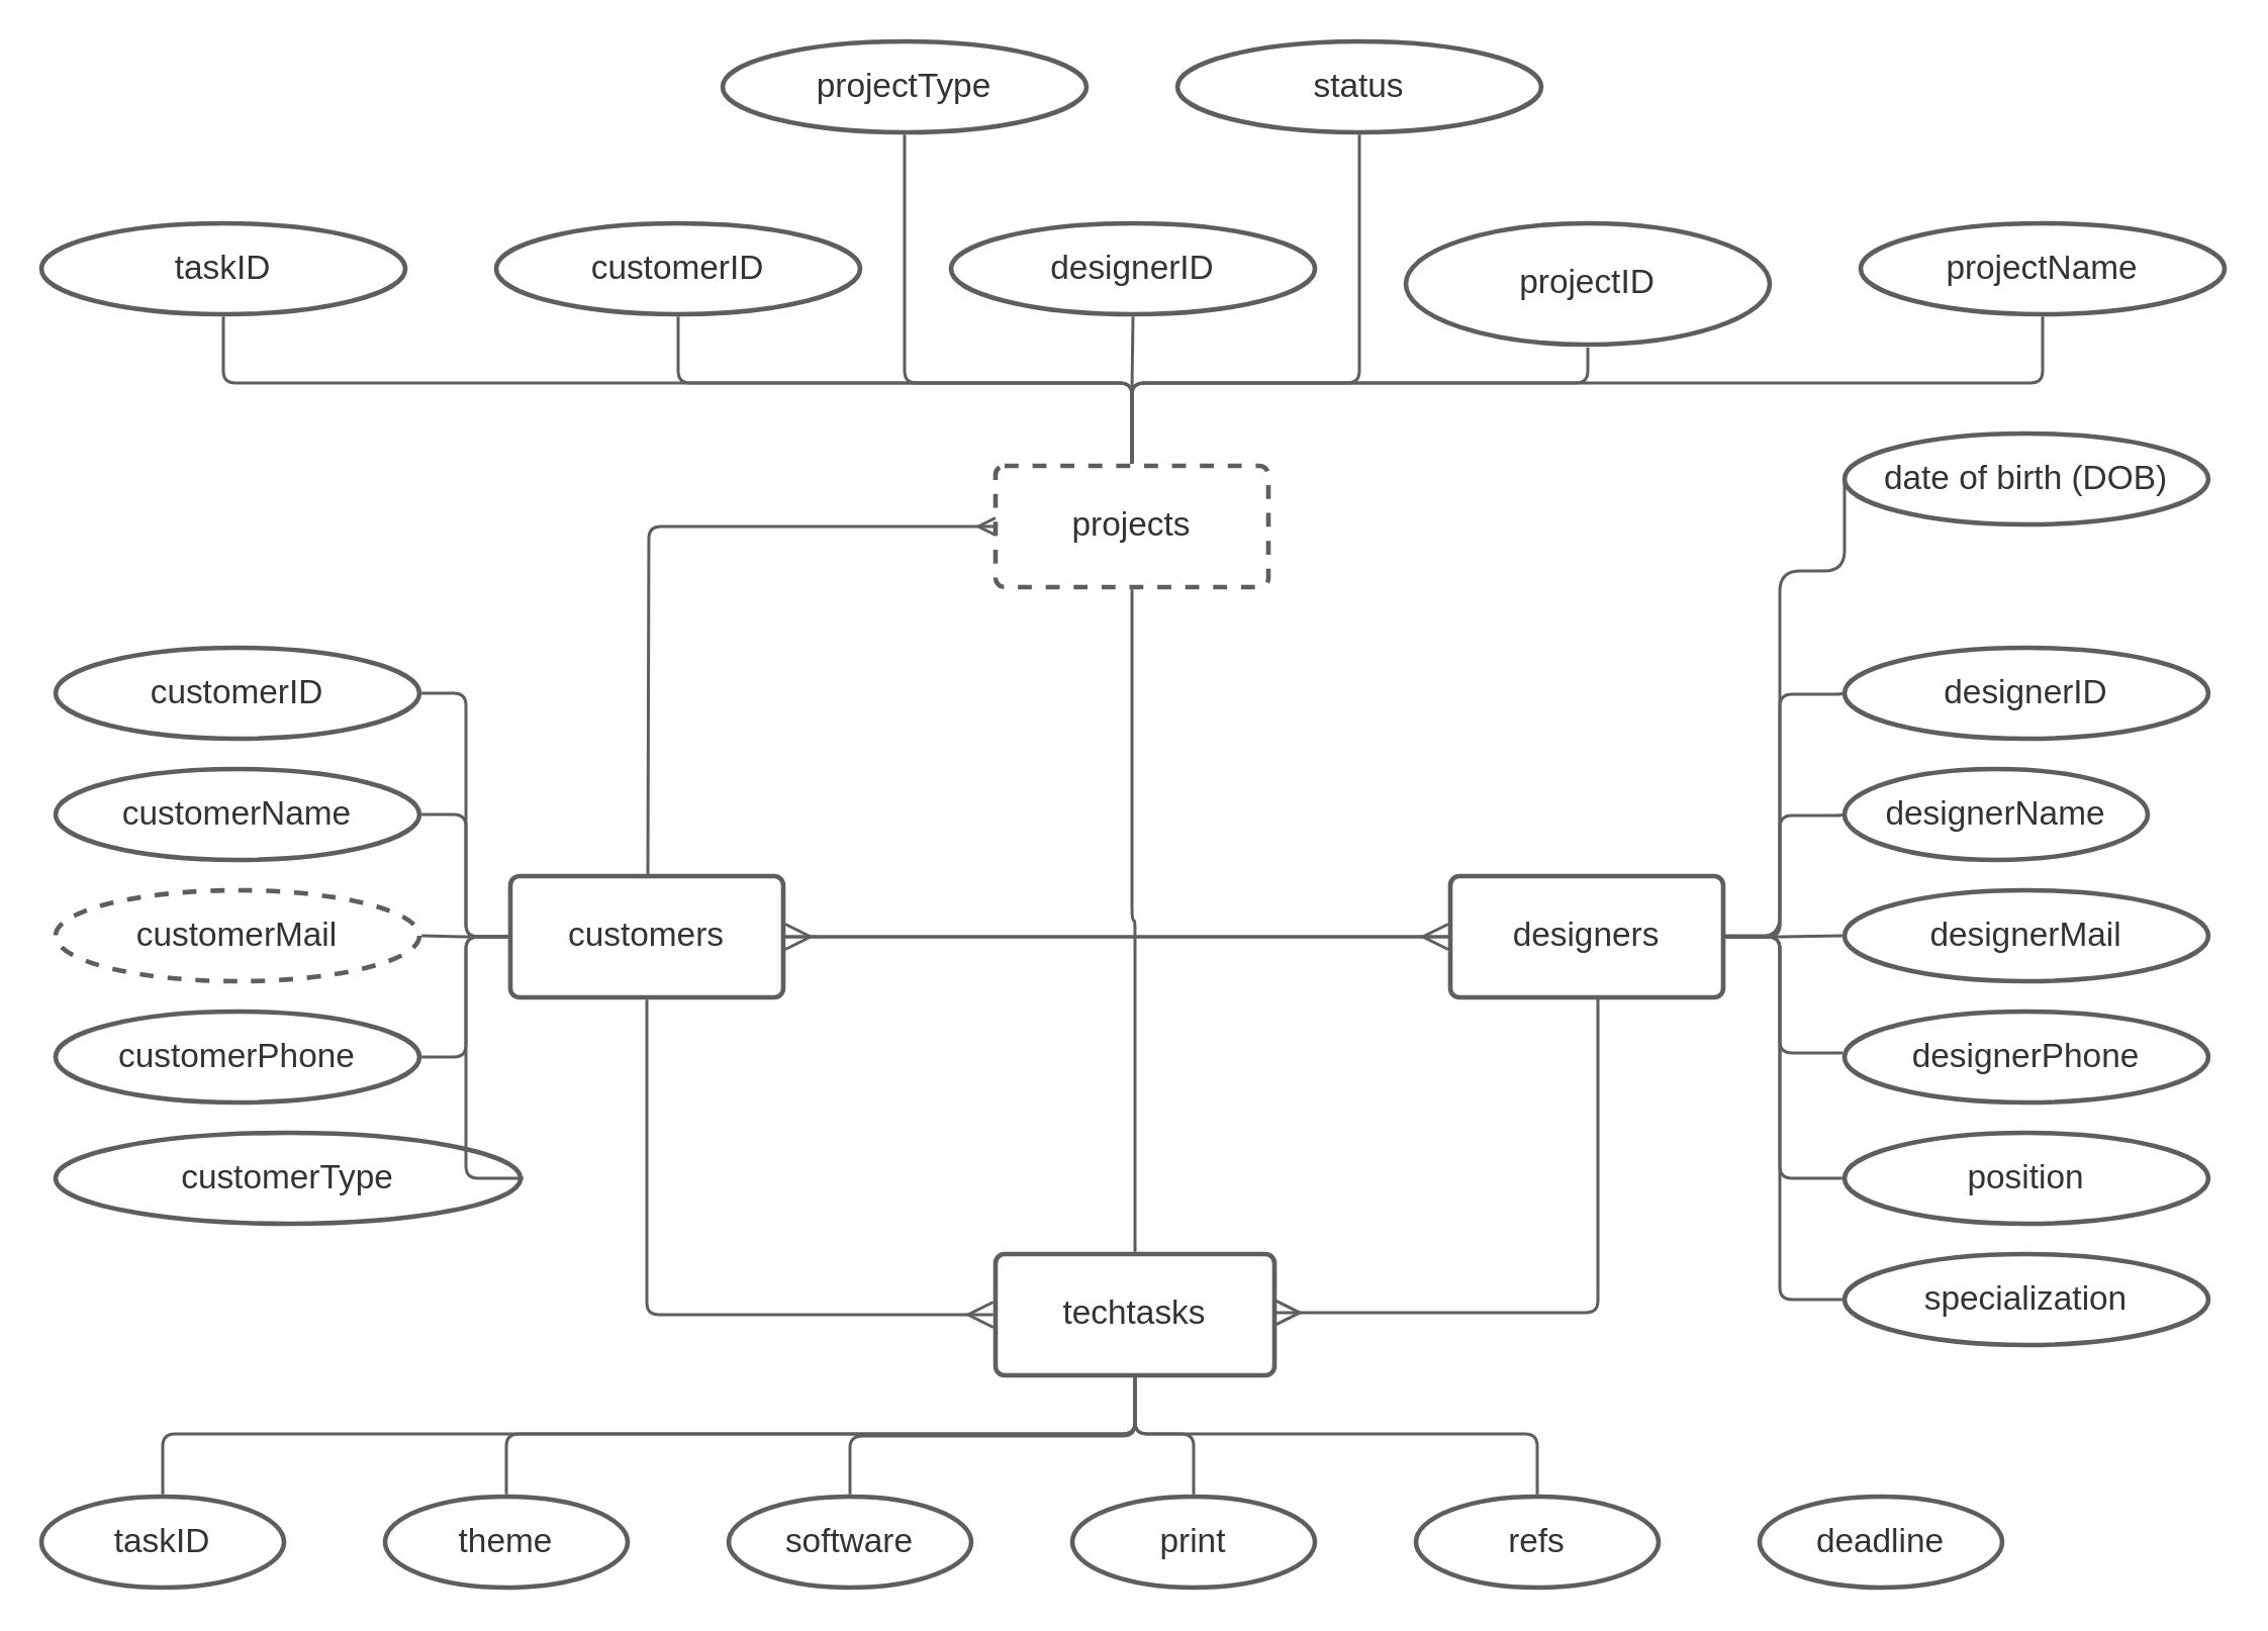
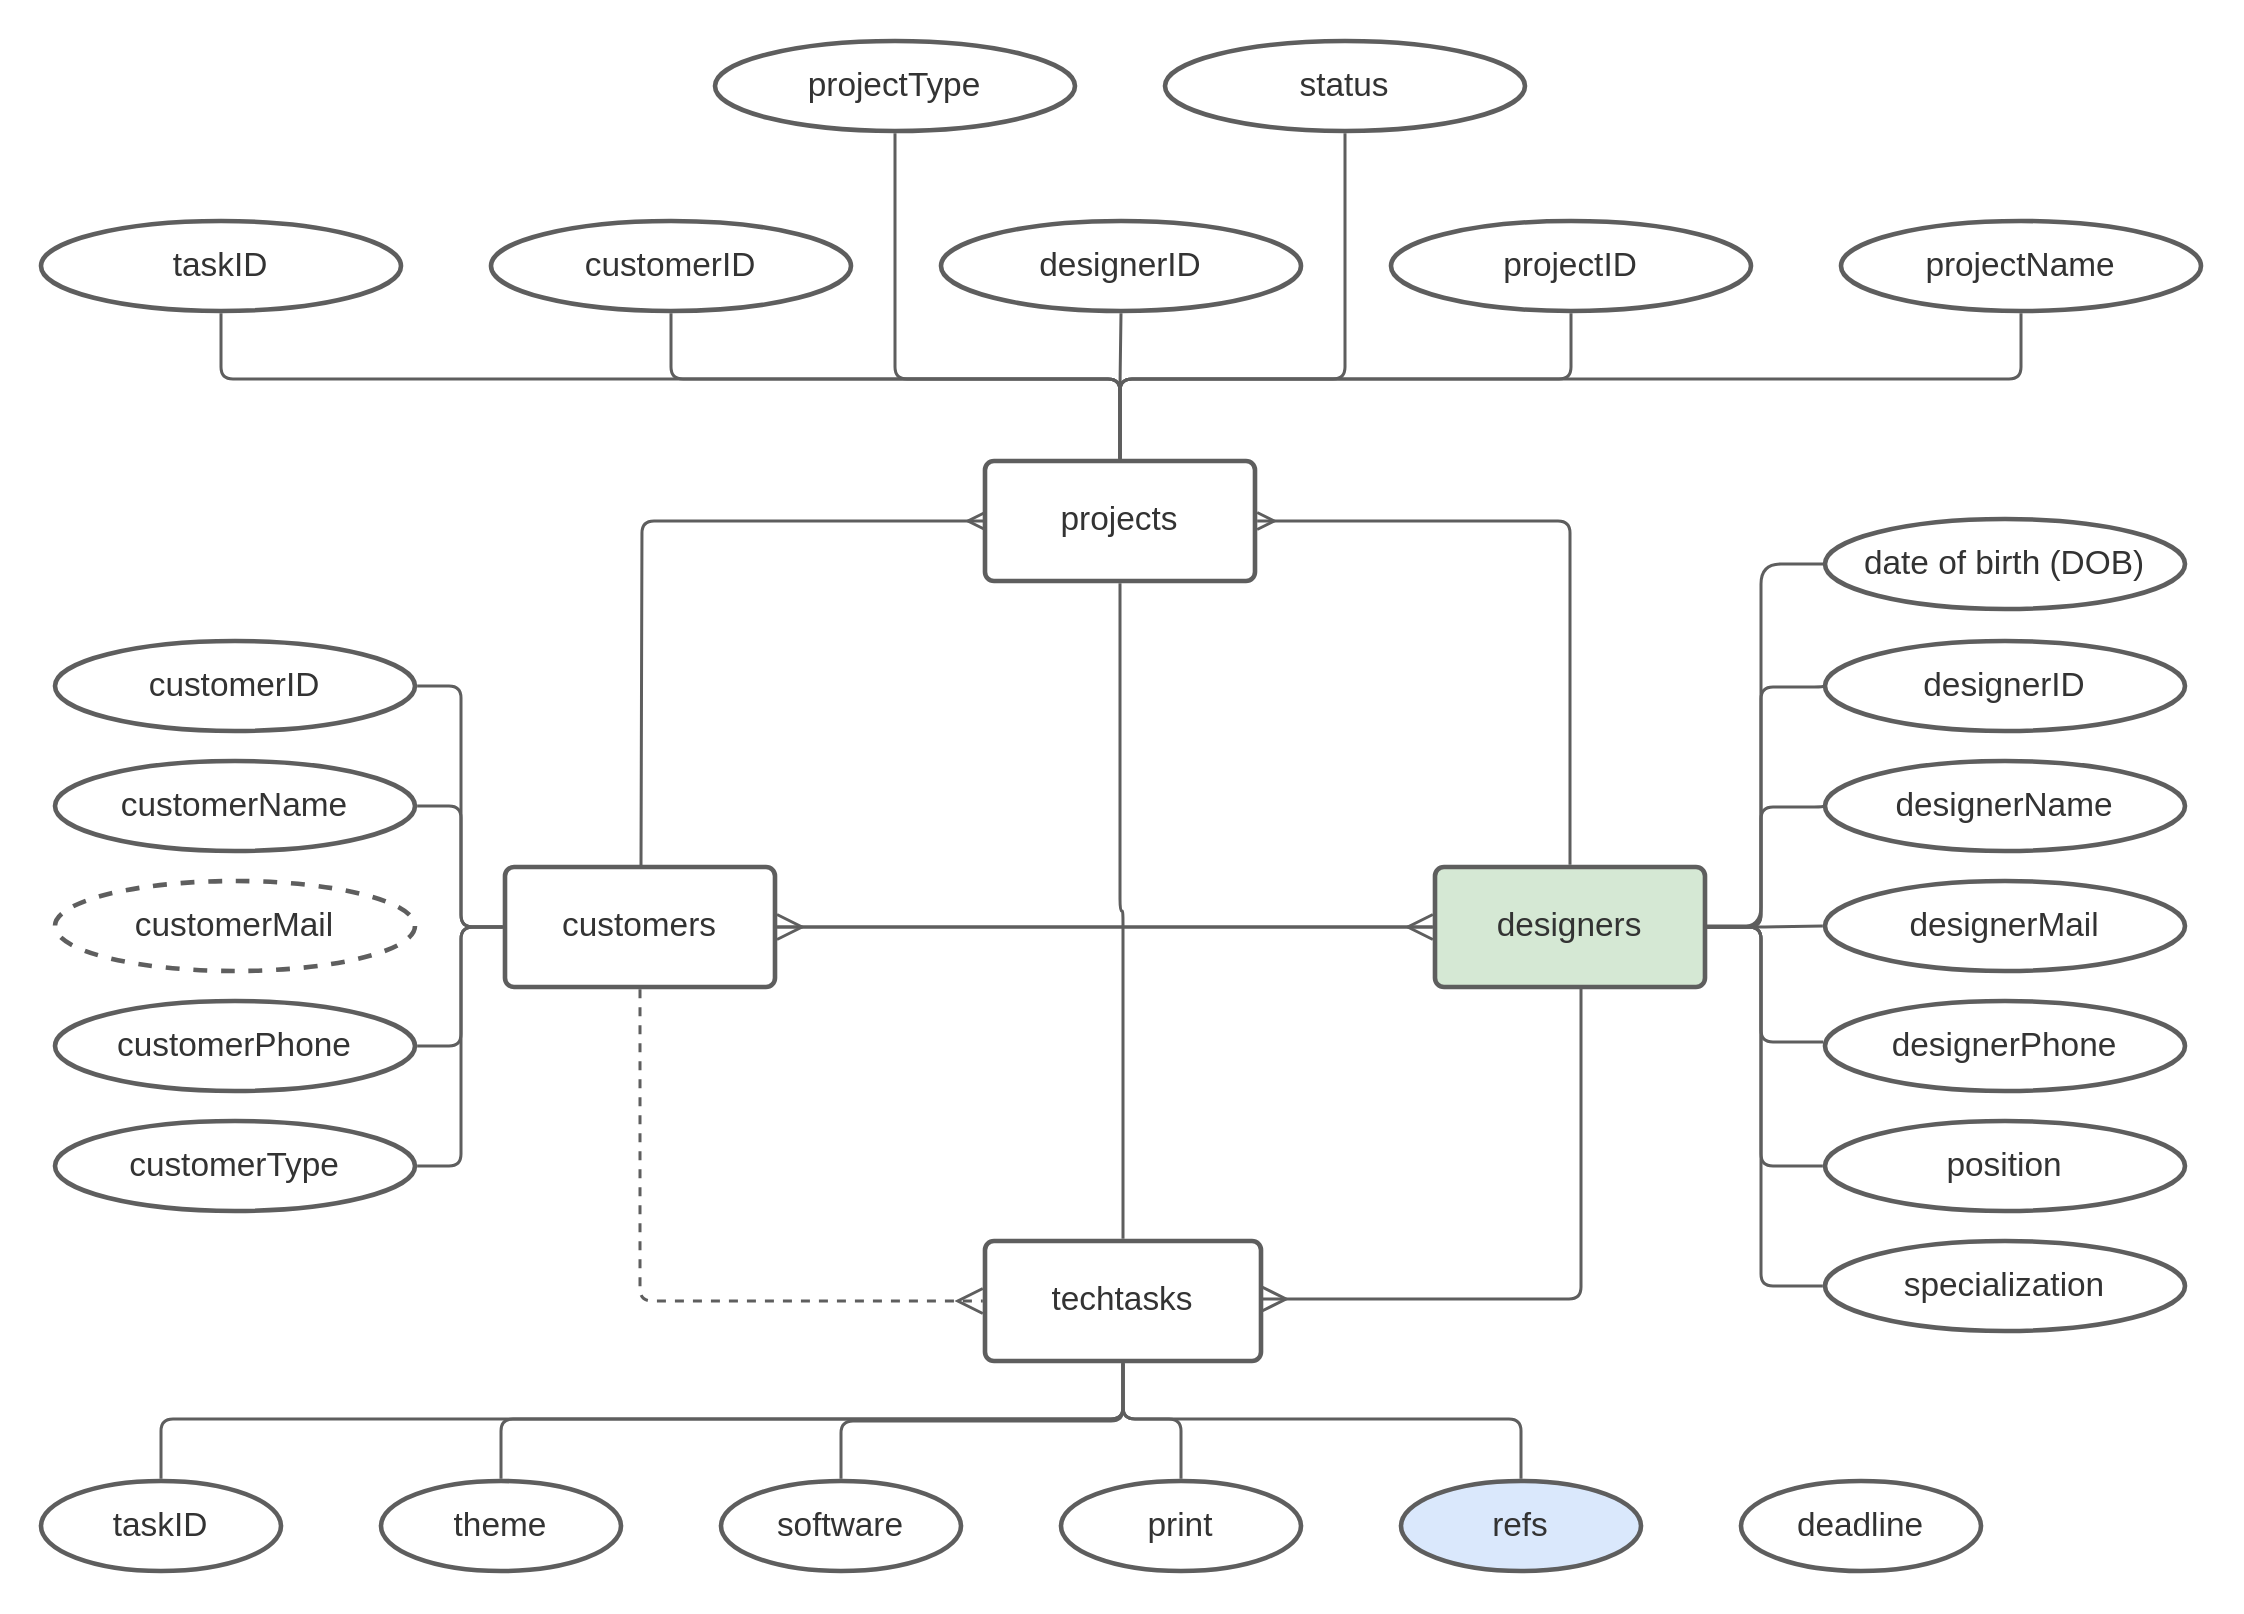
- <mxCell id="38" value="projectID" style="html=1;overflow=block;blockSpacing=1;whiteSpace=wrap;ellipse;whiteSpace=wrap;fontSize=16.7;fontColor=#333333;spacing=3.8;strokeColor=#5e5e5e;strokeOpacity=100;rounded=1;absoluteArcSize=1;arcSize=9;strokeWidth=2.3;" parent="1" vertex="1"><mxGeometry x="695" y="110" width="180" height="60" as="geometry" /></mxCell>
+ <mxCell id="38" value="projectID" style="html=1;overflow=block;blockSpacing=1;whiteSpace=wrap;ellipse;whiteSpace=wrap;fontSize=16.7;fontColor=#333333;spacing=3.8;strokeColor=#5e5e5e;strokeOpacity=100;rounded=1;absoluteArcSize=1;arcSize=9;strokeWidth=2.3;" parent="1" vertex="1"><mxGeometry x="695" y="110" width="180" height="45" as="geometry" /></mxCell>
- <mxCell id="60" value="date of birth (DOB)" style="html=1;overflow=block;blockSpacing=1;whiteSpace=wrap;ellipse;whiteSpace=wrap;fontSize=16.7;fontColor=#333333;spacing=3.8;strokeColor=#5e5e5e;strokeOpacity=100;rounded=1;absoluteArcSize=1;arcSize=9;strokeWidth=2.3;" parent="1" vertex="1"><mxGeometry x="912" y="214" width="180" height="45" as="geometry" /></mxCell>
+ <mxCell id="60" value="date of birth (DOB)" style="html=1;overflow=block;blockSpacing=1;whiteSpace=wrap;ellipse;whiteSpace=wrap;fontSize=16.7;fontColor=#333333;spacing=3.8;strokeColor=#5e5e5e;strokeOpacity=100;rounded=1;absoluteArcSize=1;arcSize=9;strokeWidth=2.3;" parent="1" vertex="1"><mxGeometry x="912" y="259" width="180" height="45" as="geometry" /></mxCell>
- <mxCell id="7" value="projects" style="html=1;overflow=block;blockSpacing=1;whiteSpace=wrap;whiteSpace=wrap;fontSize=16.7;fontColor=#333333;spacing=3.8;strokeColor=#5e5e5e;strokeOpacity=100;rounded=1;absoluteArcSize=1;arcSize=9;strokeWidth=2.3;dashed=1;" parent="1" vertex="1"><mxGeometry x="492" y="230" width="135" height="60" as="geometry" /></mxCell>
+ <mxCell id="7" value="projects" style="html=1;overflow=block;blockSpacing=1;whiteSpace=wrap;;whiteSpace=wrap;fontSize=16.7;fontColor=#333333;spacing=3.8;strokeColor=#5e5e5e;strokeOpacity=100;rounded=1;absoluteArcSize=1;arcSize=9;strokeWidth=2.3;" parent="1" vertex="1"><mxGeometry x="492" y="230" width="135" height="60" as="geometry" /></mxCell>
+ <mxCell id="49" value="" style="html=1;jettySize=18;whiteSpace=wrap;fontSize=13;strokeColor=#5E5E5E;strokeWidth=1.5;rounded=1;arcSize=12;edgeStyle=orthogonalEdgeStyle;startArrow=ERmany;;endArrow=none;endSize=10;;exitX=1.008;exitY=0.5;exitPerimeter=0;entryX=0.5;entryY=-0.019;entryPerimeter=0;startFill=0;endFill=0;" parent="1" source="7" target="4" edge="1"><mxGeometry width="100" height="100" relative="1" as="geometry"><Array as="points" /></mxGeometry></mxCell>
- <mxCell id="15" value="designerName" style="html=1;overflow=block;blockSpacing=1;whiteSpace=wrap;ellipse;whiteSpace=wrap;fontSize=16.7;fontColor=#333333;spacing=3.8;strokeColor=#5e5e5e;strokeOpacity=100;rounded=1;absoluteArcSize=1;arcSize=9;strokeWidth=2.3;" parent="1" vertex="1"><mxGeometry x="912" y="380" width="150" height="45" as="geometry" /></mxCell>
+ <mxCell id="15" value="designerName" style="html=1;overflow=block;blockSpacing=1;whiteSpace=wrap;ellipse;whiteSpace=wrap;fontSize=16.7;fontColor=#333333;spacing=3.8;strokeColor=#5e5e5e;strokeOpacity=100;rounded=1;absoluteArcSize=1;arcSize=9;strokeWidth=2.3;" parent="1" vertex="1"><mxGeometry x="912" y="380" width="180" height="45" as="geometry" /></mxCell>
- <mxCell id="13" value="" style="html=1;jettySize=18;whiteSpace=wrap;fontSize=13;strokeColor=#5E5E5E;strokeWidth=1.5;rounded=1;arcSize=12;edgeStyle=orthogonalEdgeStyle;startArrow=none;;endArrow=none;;exitX=-0.008;exitY=0.5;exitPerimeter=0;entryX=1.006;entryY=0.5;entryPerimeter=0;" parent="1" source="2" target="11" edge="1"><mxGeometry width="100" height="100" relative="1" as="geometry"><Array as="points" /></mxGeometry></mxCell>
- <mxCell id="4" value="designers" style="html=1;overflow=block;blockSpacing=1;whiteSpace=wrap;;whiteSpace=wrap;fontSize=16.7;fontColor=#333333;spacing=3.8;strokeColor=#5e5e5e;strokeOpacity=100;rounded=1;absoluteArcSize=1;arcSize=9;strokeWidth=2.3;" parent="1" vertex="1"><mxGeometry x="717" y="433" width="135" height="60" as="geometry" /></mxCell>
+ <mxCell id="4" value="designers" style="html=1;overflow=block;blockSpacing=1;whiteSpace=wrap;whiteSpace=wrap;fontSize=16.7;fontColor=#333333;spacing=3.8;strokeColor=#5e5e5e;strokeOpacity=100;rounded=1;absoluteArcSize=1;arcSize=9;strokeWidth=2.3;fillColor=#d5e8d4;" parent="1" vertex="1"><mxGeometry x="717" y="433" width="135" height="60" as="geometry" /></mxCell>
- <mxCell id="54" value="customerType" style="html=1;overflow=block;blockSpacing=1;whiteSpace=wrap;ellipse;whiteSpace=wrap;fontSize=16.7;fontColor=#333333;spacing=3.8;strokeColor=#5e5e5e;strokeOpacity=100;rounded=1;absoluteArcSize=1;arcSize=9;strokeWidth=2.3;" parent="1" vertex="1"><mxGeometry x="27" y="560" width="230" height="45" as="geometry" /></mxCell>
+ <mxCell id="54" value="customerType" style="html=1;overflow=block;blockSpacing=1;whiteSpace=wrap;ellipse;whiteSpace=wrap;fontSize=16.7;fontColor=#333333;spacing=3.8;strokeColor=#5e5e5e;strokeOpacity=100;rounded=1;absoluteArcSize=1;arcSize=9;strokeWidth=2.3;" parent="1" vertex="1"><mxGeometry x="27" y="560" width="180" height="45" as="geometry" /></mxCell>
- <mxCell id="51" value="" style="html=1;jettySize=18;whiteSpace=wrap;fontSize=13;strokeColor=#5E5E5E;strokeWidth=1.5;rounded=1;arcSize=12;edgeStyle=orthogonalEdgeStyle;startArrow=none;;endArrow=ERmany;endSize=10;;exitX=0.5;exitY=1.019;exitPerimeter=0;entryX=-0.008;entryY=0.5;entryPerimeter=0;" parent="1" source="2" target="5" edge="1"><mxGeometry width="100" height="100" relative="1" as="geometry"><Array as="points"><mxPoint x="319" y="650" /></Array></mxGeometry></mxCell>
+ <mxCell id="51" value="" style="html=1;jettySize=18;whiteSpace=wrap;fontSize=13;strokeColor=#5E5E5E;strokeWidth=1.5;rounded=1;arcSize=12;edgeStyle=orthogonalEdgeStyle;startArrow=none;endArrow=ERmany;endSize=10;exitX=0.5;exitY=1.019;exitPerimeter=0;entryX=-0.008;entryY=0.5;entryPerimeter=0;dashed=1;" parent="1" source="2" target="5" edge="1"><mxGeometry width="100" height="100" relative="1" as="geometry"><Array as="points"><mxPoint x="319" y="650" /></Array></mxGeometry></mxCell>
- <mxCell id="33" value="refs" style="html=1;overflow=block;blockSpacing=1;whiteSpace=wrap;ellipse;whiteSpace=wrap;fontSize=16.7;fontColor=#333333;spacing=3.8;strokeColor=#5e5e5e;strokeOpacity=100;rounded=1;absoluteArcSize=1;arcSize=9;strokeWidth=2.3;" parent="1" vertex="1"><mxGeometry x="700" y="740" width="120" height="45" as="geometry" /></mxCell>
+ <mxCell id="33" value="refs" style="html=1;overflow=block;blockSpacing=1;whiteSpace=wrap;ellipse;whiteSpace=wrap;fontSize=16.7;fontColor=#333333;spacing=3.8;strokeColor=#5e5e5e;strokeOpacity=100;rounded=1;absoluteArcSize=1;arcSize=9;strokeWidth=2.3;fillColor=#dae8fc;" parent="1" vertex="1"><mxGeometry x="700" y="740" width="120" height="45" as="geometry" /></mxCell>
